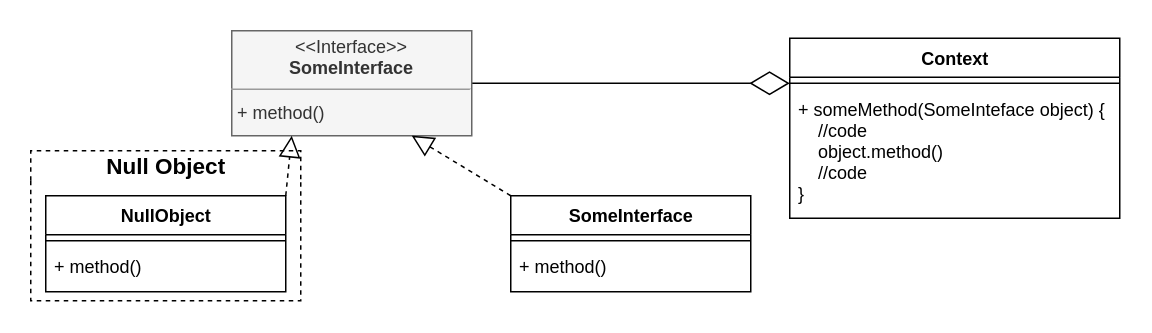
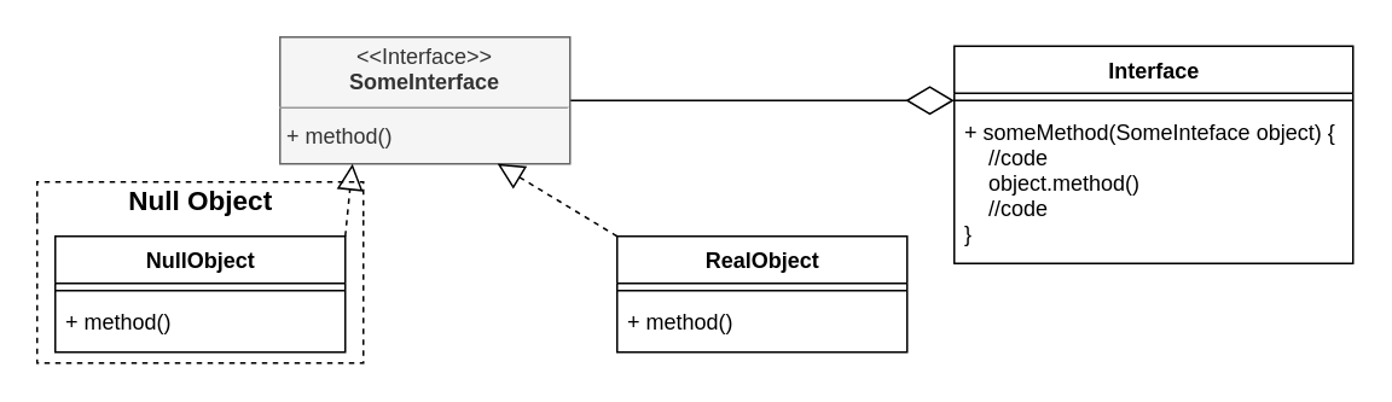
- <mxCell id="13" value="Context" style="swimlane;fontStyle=1;align=center;verticalAlign=top;childLayout=stackLayout;horizontal=1;startSize=26;horizontalStack=0;resizeParent=1;resizeParentMax=0;resizeLast=0;collapsible=0;marginBottom=0;rounded=0;shadow=0;glass=0;comic=0;strokeWidth=1;fontSize=12;labelBackgroundColor=none;fillColor=#ffffff;html=1;" vertex="1" parent="1"><mxGeometry x="526" y="25" width="220" height="120" as="geometry" /></mxCell>
+ <mxCell id="13" value="Interface" style="swimlane;fontStyle=1;align=center;verticalAlign=top;childLayout=stackLayout;horizontal=1;startSize=26;horizontalStack=0;resizeParent=1;resizeParentMax=0;resizeLast=0;collapsible=0;marginBottom=0;rounded=0;shadow=0;glass=0;comic=0;strokeWidth=1;fontSize=12;labelBackgroundColor=none;fillColor=#ffffff;html=1;" vertex="1" parent="1"><mxGeometry x="526" y="25" width="220" height="120" as="geometry" /></mxCell>
- <mxCell id="10" value="SomeInterface" style="swimlane;fontStyle=1;align=center;verticalAlign=top;childLayout=stackLayout;horizontal=1;startSize=26;horizontalStack=0;resizeParent=1;resizeParentMax=0;resizeLast=0;collapsible=0;marginBottom=0;rounded=0;shadow=0;glass=0;comic=0;strokeWidth=1;fontSize=12;labelBackgroundColor=none;fillColor=#ffffff;html=1;" vertex="1" parent="1"><mxGeometry x="340" y="130" width="160" height="64" as="geometry" /></mxCell>
+ <mxCell id="10" value="RealObject" style="swimlane;fontStyle=1;align=center;verticalAlign=top;childLayout=stackLayout;horizontal=1;startSize=26;horizontalStack=0;resizeParent=1;resizeParentMax=0;resizeLast=0;collapsible=0;marginBottom=0;rounded=0;shadow=0;glass=0;comic=0;strokeWidth=1;fontSize=12;labelBackgroundColor=none;fillColor=#ffffff;html=1;" vertex="1" parent="1"><mxGeometry x="340" y="130" width="160" height="64" as="geometry" /></mxCell>
